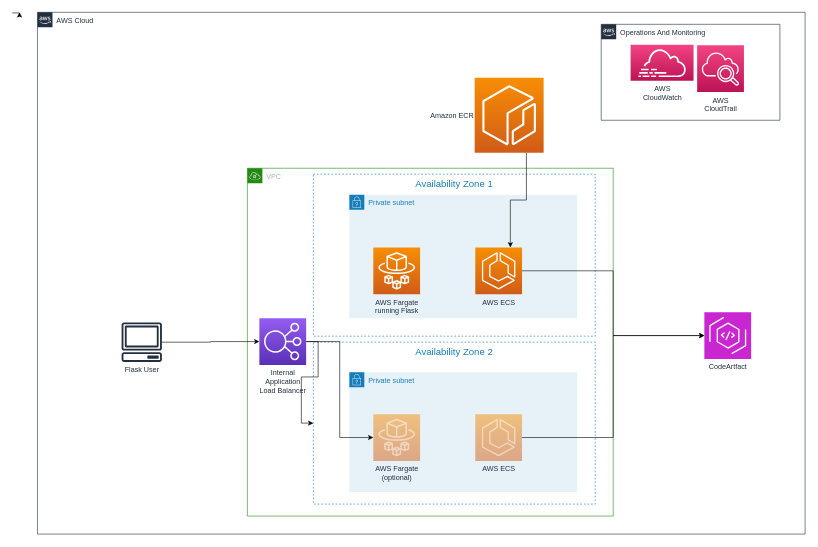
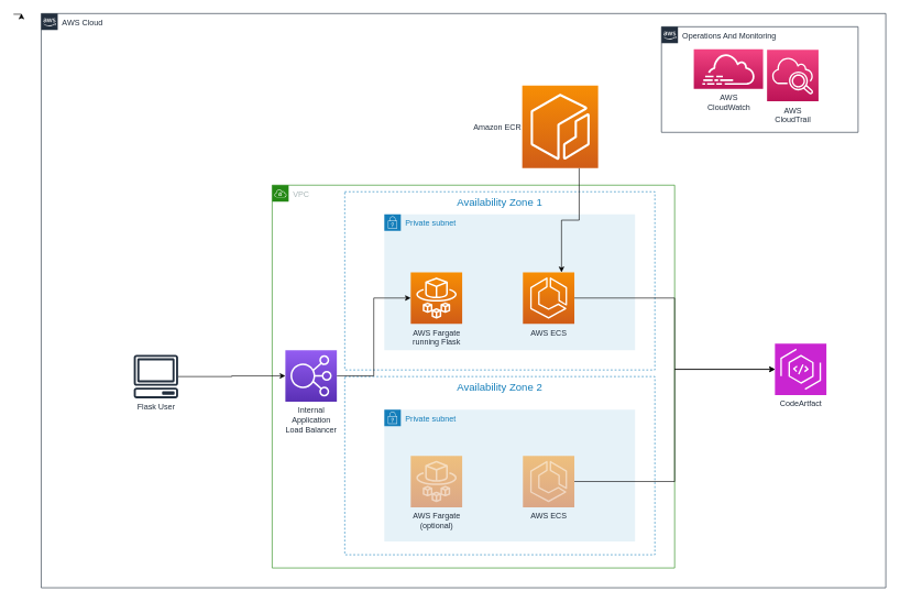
- <mxCell id="15" style="edgeStyle=orthogonalEdgeStyle;rounded=0;orthogonalLoop=1;jettySize=auto;html=1;fontSize=16;startArrow=none;startFill=0;endArrow=classic;endFill=1;strokeWidth=1;" edge="1" parent="1" source="17" target="3"><mxGeometry relative="1" as="geometry"><mxPoint x="586" y="470" as="targetPoint" /></mxGeometry></mxCell>
+ <mxCell id="15" style="edgeStyle=orthogonalEdgeStyle;rounded=0;orthogonalLoop=1;jettySize=auto;html=1;entryX=0;entryY=0.5;entryDx=0;entryDy=0;fontSize=16;startArrow=none;startFill=0;endArrow=classic;endFill=1;strokeWidth=1;entryPerimeter=0;" edge="1" parent="1" source="17" target="10"><mxGeometry relative="1" as="geometry"><mxPoint x="586" y="470" as="targetPoint" /></mxGeometry></mxCell>
- <mxCell id="16" style="edgeStyle=orthogonalEdgeStyle;rounded=0;orthogonalLoop=1;jettySize=auto;html=1;fontSize=16;startArrow=none;startFill=0;endArrow=classic;endFill=1;strokeWidth=1;entryX=0;entryY=0.5;entryDx=0;entryDy=0;entryPerimeter=0;" edge="1" parent="1" source="17" target="19"><mxGeometry relative="1" as="geometry"><mxPoint x="586" y="690" as="targetPoint" /></mxGeometry></mxCell>
